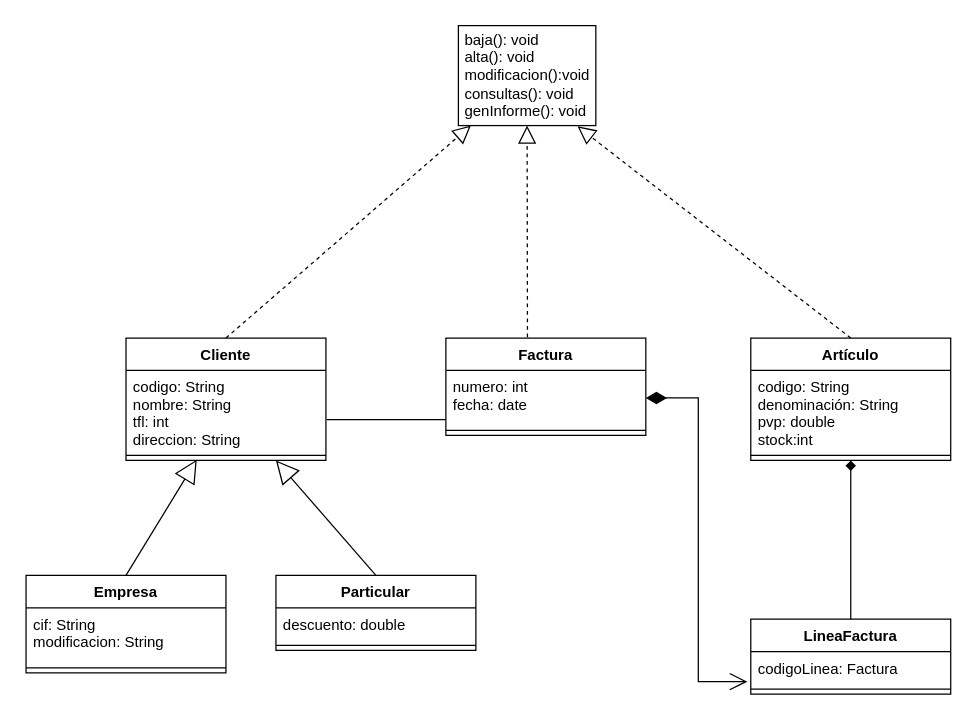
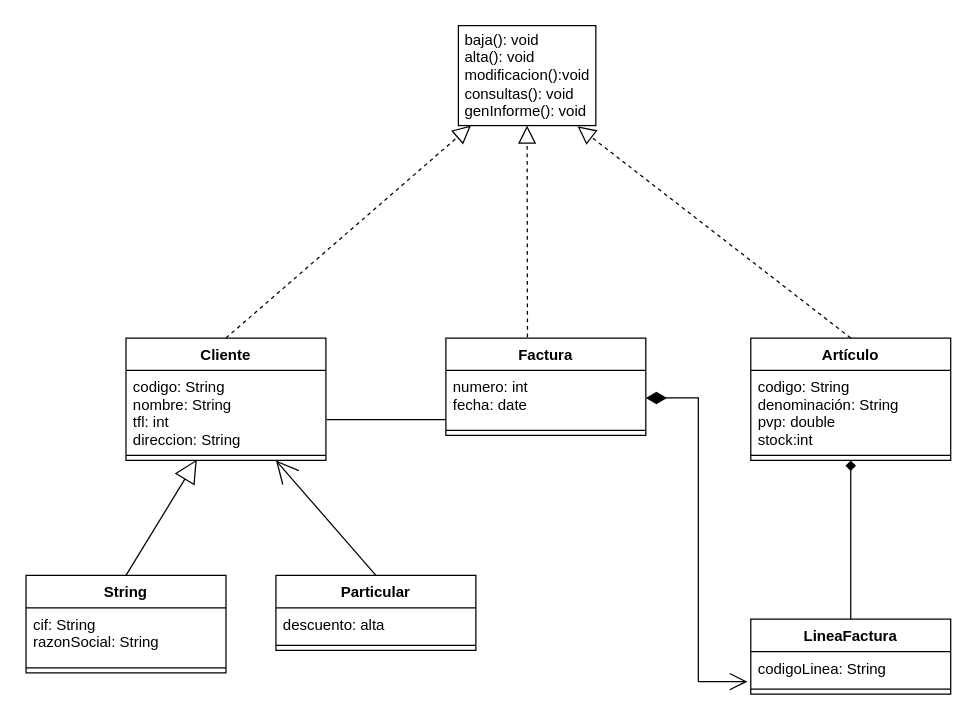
- <mxCell id="18" value="" style="endArrow=block;endSize=16;endFill=0;html=1;rounded=0;exitX=0.5;exitY=0;exitDx=0;exitDy=0;entryX=0.75;entryY=1;entryDx=0;entryDy=0;" parent="1" source="14" target="8" edge="1"><mxGeometry width="160" relative="1" as="geometry"><mxPoint x="152" y="416.672" as="sourcePoint" /><mxPoint x="196" y="370" as="targetPoint" /></mxGeometry></mxCell>
+ <mxCell id="18" value="" style="endArrow=open;endSize=16;endFill=0;html=1;rounded=0;exitX=0.5;exitY=0;exitDx=0;exitDy=0;entryX=0.75;entryY=1;entryDx=0;entryDy=0;" parent="1" source="14" target="8" edge="1"><mxGeometry width="160" relative="1" as="geometry"><mxPoint x="152" y="416.672" as="sourcePoint" /><mxPoint x="196" y="370" as="targetPoint" /></mxGeometry></mxCell>
- <mxCell id="11" value="Empresa" style="swimlane;fontStyle=1;align=center;verticalAlign=top;childLayout=stackLayout;horizontal=1;startSize=26;horizontalStack=0;resizeParent=1;resizeParentMax=0;resizeLast=0;collapsible=1;marginBottom=0;" parent="1" vertex="1"><mxGeometry x="20" y="460" width="160" height="78" as="geometry" /></mxCell>
+ <mxCell id="11" value="String" style="swimlane;fontStyle=1;align=center;verticalAlign=top;childLayout=stackLayout;horizontal=1;startSize=26;horizontalStack=0;resizeParent=1;resizeParentMax=0;resizeLast=0;collapsible=1;marginBottom=0;" parent="1" vertex="1"><mxGeometry x="20" y="460" width="160" height="78" as="geometry" /></mxCell>
- <mxCell id="12" value="cif: String&#10;modificacion: String" style="text;strokeColor=none;fillColor=none;align=left;verticalAlign=top;spacingLeft=4;spacingRight=4;overflow=hidden;rotatable=0;points=[[0,0.5],[1,0.5]];portConstraint=eastwest;" parent="11" vertex="1"><mxGeometry y="26" width="160" height="44" as="geometry" /></mxCell>
+ <mxCell id="12" value="cif: String&#10;razonSocial: String" style="text;strokeColor=none;fillColor=none;align=left;verticalAlign=top;spacingLeft=4;spacingRight=4;overflow=hidden;rotatable=0;points=[[0,0.5],[1,0.5]];portConstraint=eastwest;" parent="11" vertex="1"><mxGeometry y="26" width="160" height="44" as="geometry" /></mxCell>
- <mxCell id="15" value="descuento: double" style="text;strokeColor=none;fillColor=none;align=left;verticalAlign=top;spacingLeft=4;spacingRight=4;overflow=hidden;rotatable=0;points=[[0,0.5],[1,0.5]];portConstraint=eastwest;" parent="14" vertex="1"><mxGeometry y="26" width="160" height="26" as="geometry" /></mxCell>
+ <mxCell id="15" value="descuento: alta" style="text;strokeColor=none;fillColor=none;align=left;verticalAlign=top;spacingLeft=4;spacingRight=4;overflow=hidden;rotatable=0;points=[[0,0.5],[1,0.5]];portConstraint=eastwest;" parent="14" vertex="1"><mxGeometry y="26" width="160" height="26" as="geometry" /></mxCell>
- <mxCell id="20" value="codigoLinea: Factura" style="text;strokeColor=none;fillColor=none;align=left;verticalAlign=top;spacingLeft=4;spacingRight=4;overflow=hidden;rotatable=0;points=[[0,0.5],[1,0.5]];portConstraint=eastwest;" parent="19" vertex="1"><mxGeometry y="26" width="160" height="26" as="geometry" /></mxCell>
+ <mxCell id="20" value="codigoLinea: String" style="text;strokeColor=none;fillColor=none;align=left;verticalAlign=top;spacingLeft=4;spacingRight=4;overflow=hidden;rotatable=0;points=[[0,0.5],[1,0.5]];portConstraint=eastwest;" parent="19" vertex="1"><mxGeometry y="26" width="160" height="26" as="geometry" /></mxCell>
